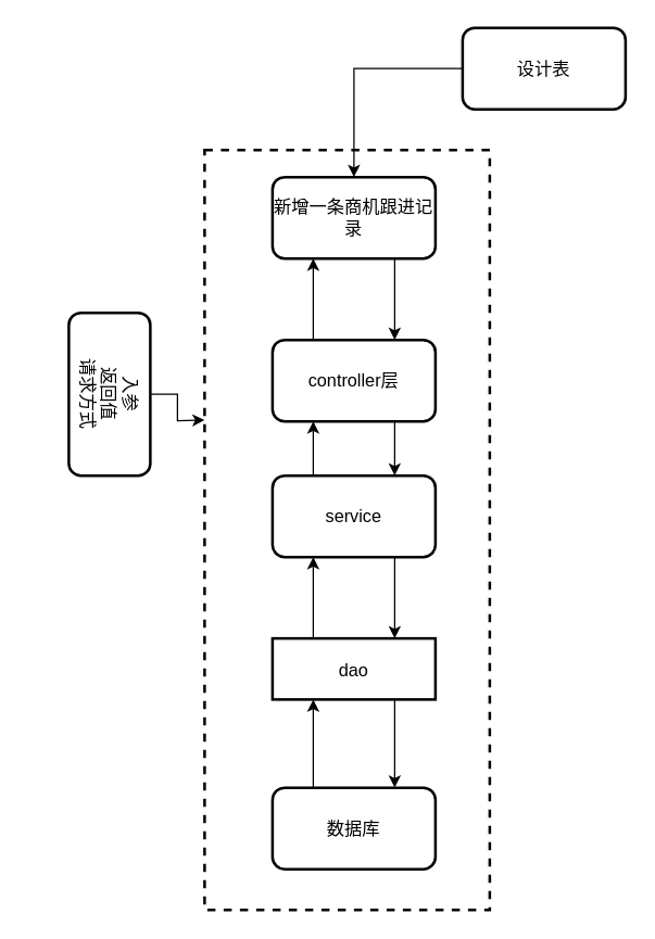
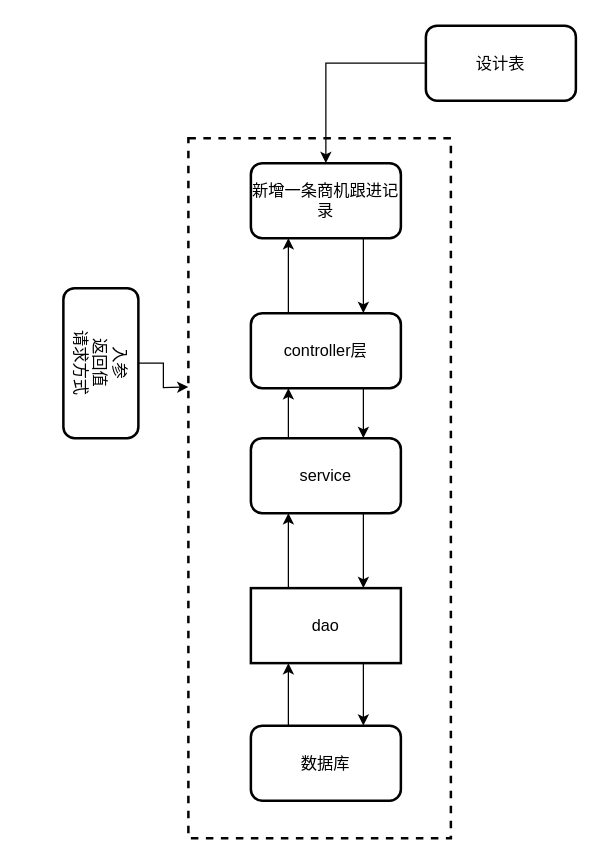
- <mxCell id="15" value="dao" style="rounded=0;whiteSpace=wrap;html=1;fontSize=13;strokeWidth=2;" vertex="1" parent="1"><mxGeometry x="200" y="470" width="120" height="45" as="geometry" /></mxCell>
+ <mxCell id="15" value="dao" style="rounded=0;whiteSpace=wrap;html=1;fontSize=13;strokeWidth=2;" vertex="1" parent="1"><mxGeometry x="200" y="470" width="120" height="60" as="geometry" /></mxCell>
